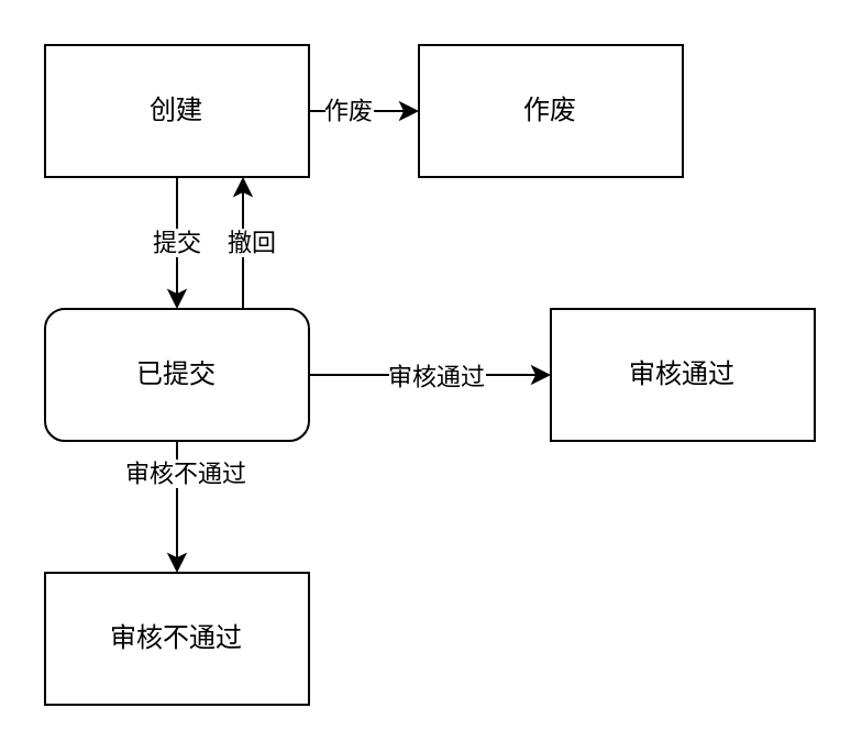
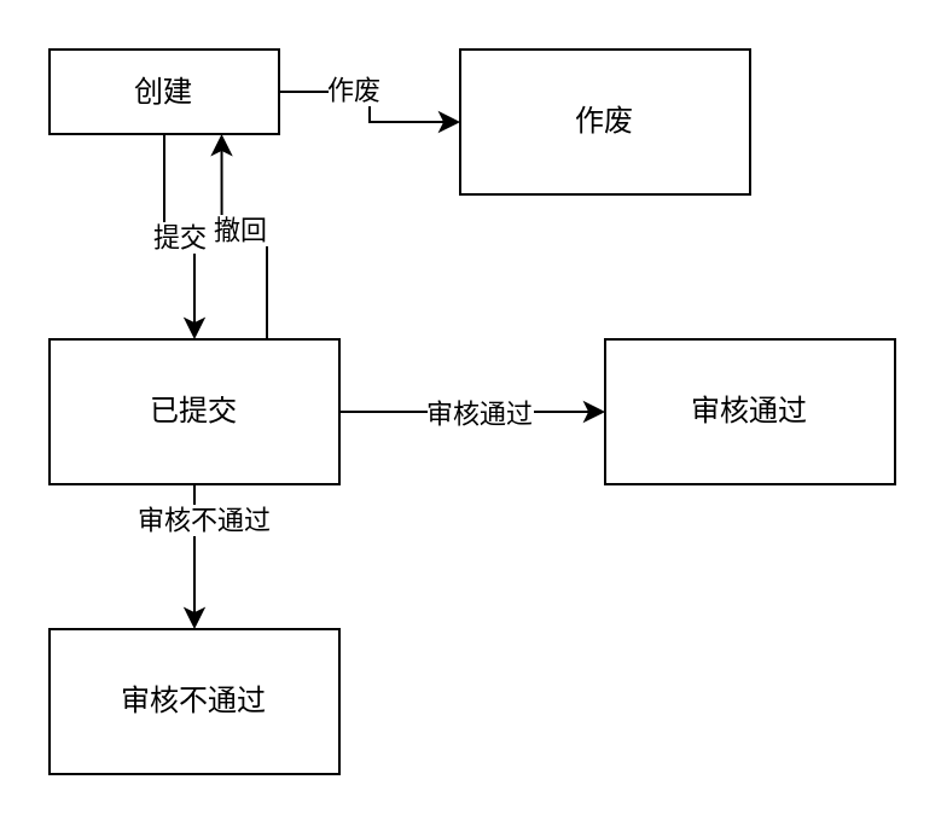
- <mxCell id="5" value="创建" style="rounded=0;whiteSpace=wrap;html=1;" vertex="1" parent="1"><mxGeometry x="20" y="20" width="120" height="60" as="geometry" /></mxCell>
+ <mxCell id="5" value="创建" style="rounded=0;whiteSpace=wrap;html=1;" vertex="1" parent="1"><mxGeometry x="20" y="20" width="95" height="35" as="geometry" /></mxCell>
- <mxCell id="12" value="已提交" style="whiteSpace=wrap;html=1;rounded=1;" vertex="1" parent="1"><mxGeometry x="20" y="140" width="120" height="60" as="geometry" /></mxCell>
+ <mxCell id="12" value="已提交" style="rounded=0;whiteSpace=wrap;html=1;" vertex="1" parent="1"><mxGeometry x="20" y="140" width="120" height="60" as="geometry" /></mxCell>
